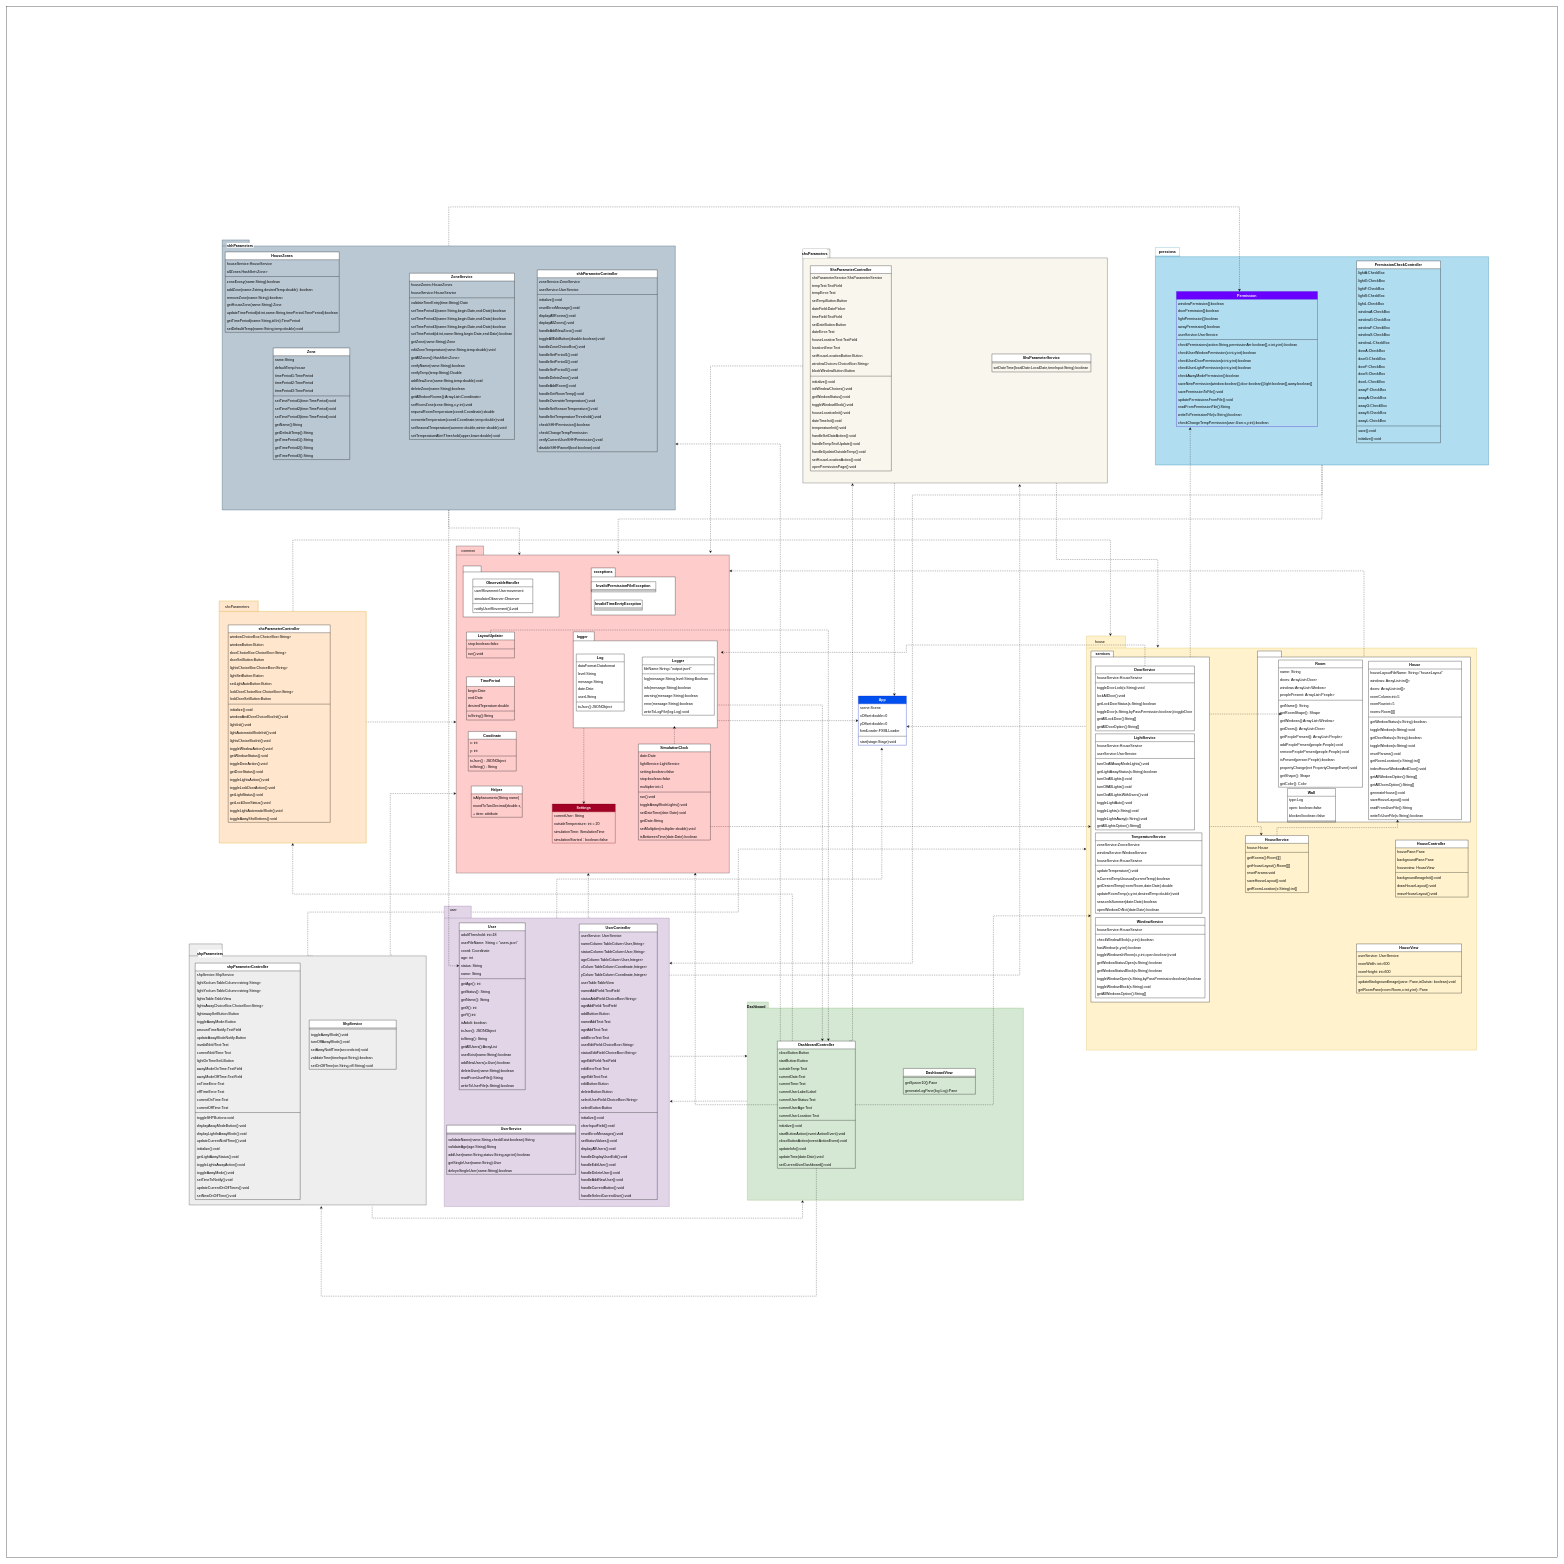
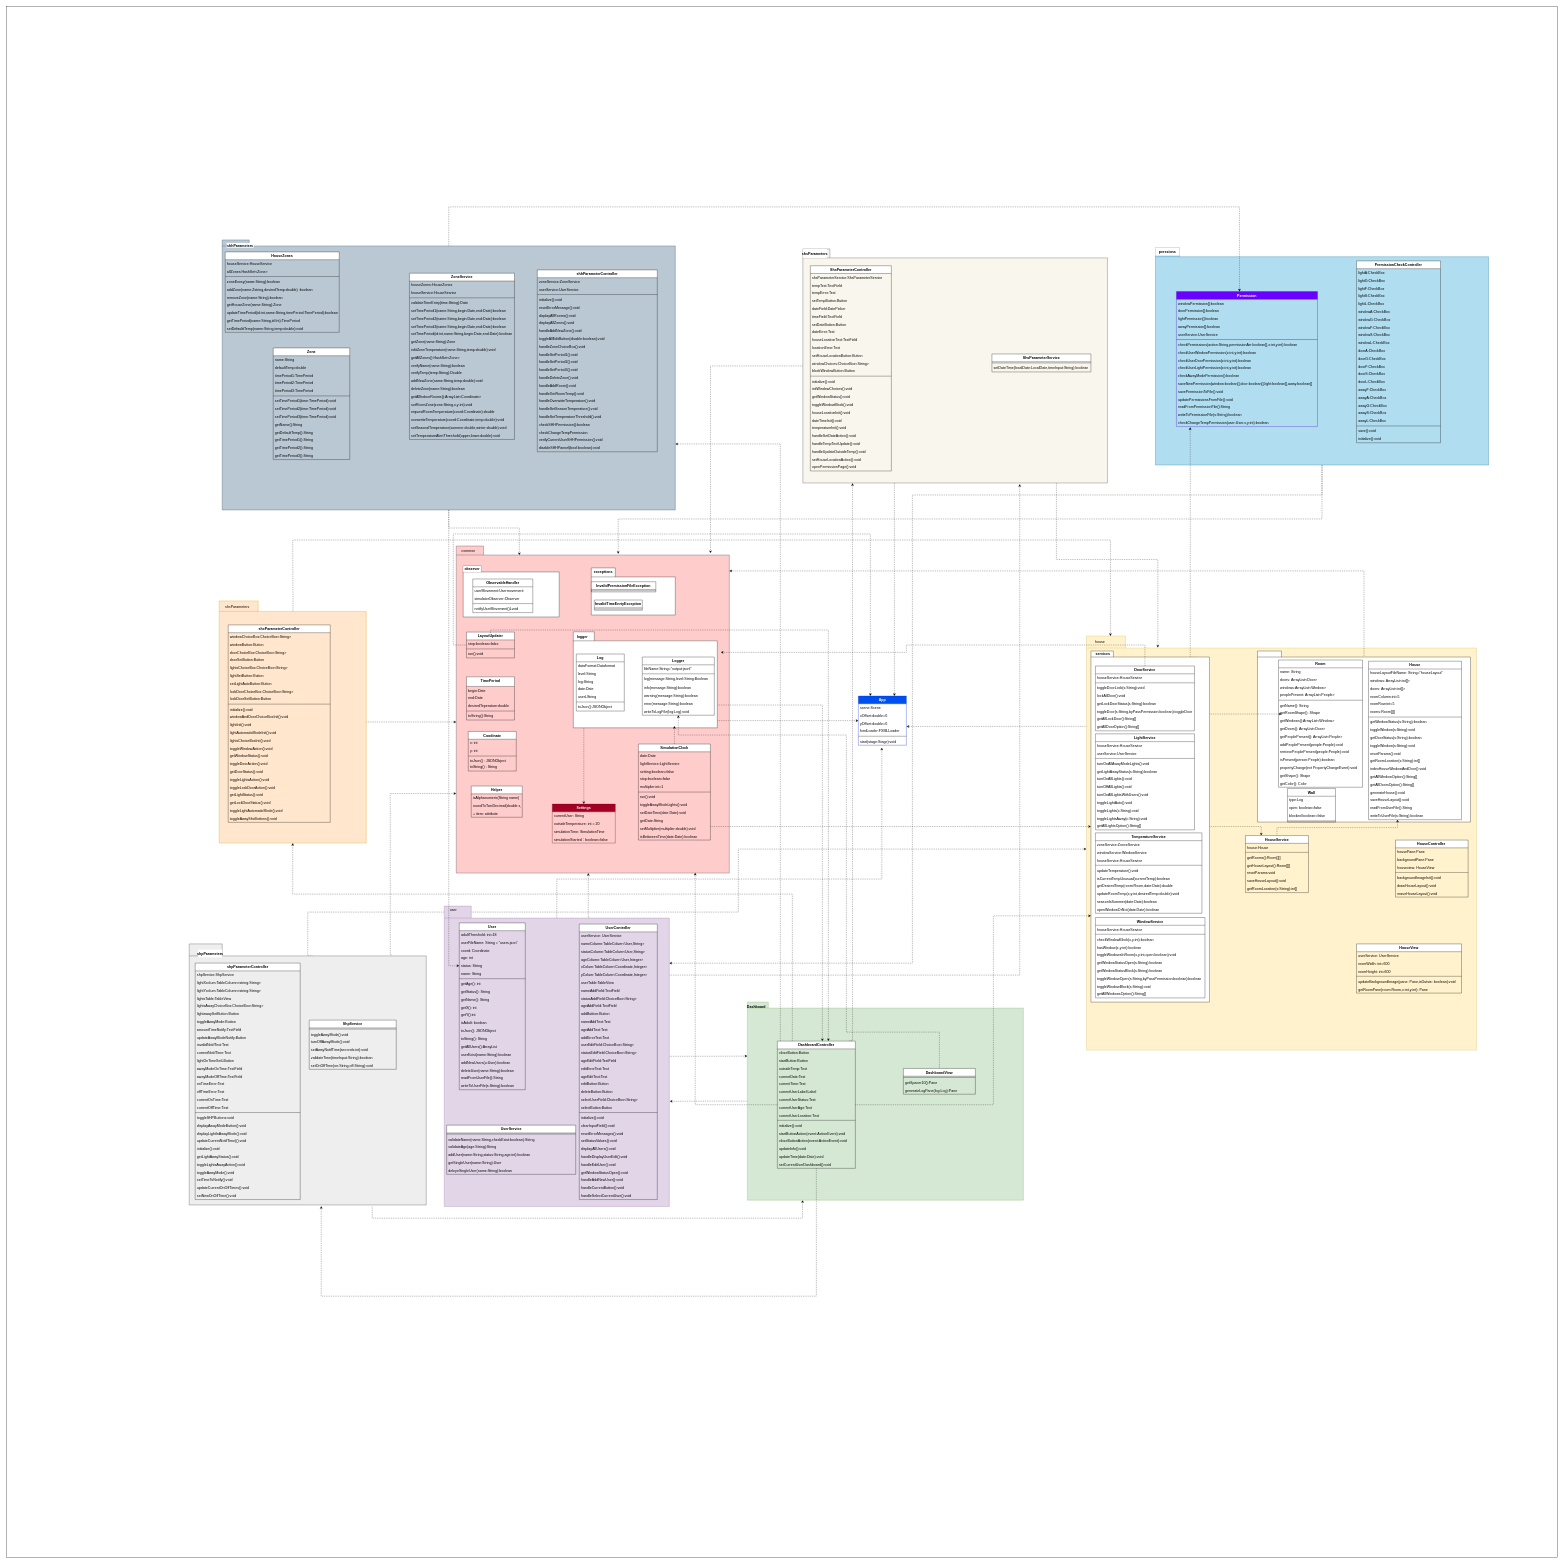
- <mxCell id="481" value="defaultTemp:house" style="text;strokeColor=none;fillColor=none;align=left;verticalAlign=top;spacingLeft=4;spacingRight=4;overflow=hidden;rotatable=0;points=[[0,0.5],[1,0.5]];portConstraint=eastwest;" vertex="1" parent="479"><mxGeometry y="52" width="255" height="26" as="geometry" /></mxCell>
+ <mxCell id="481" value="defaultTemp:double" style="text;strokeColor=none;fillColor=none;align=left;verticalAlign=top;spacingLeft=4;spacingRight=4;overflow=hidden;rotatable=0;points=[[0,0.5],[1,0.5]];portConstraint=eastwest;" vertex="1" parent="479"><mxGeometry y="52" width="255" height="26" as="geometry" /></mxCell>
+ <mxCell id="247" value="observer" style="text;align=center;fontStyle=1;verticalAlign=middle;spacingLeft=3;spacingRight=3;strokeColor=none;rotatable=0;points=[[0,0.5],[1,0.5]];portConstraint=eastwest;fillColor=#ffffff;gradientColor=#ffffff;" vertex="1" parent="1"><mxGeometry x="1543" y="1885.5" width="60" height="20" as="geometry" /></mxCell>
- <mxCell id="217" value="message:String" style="text;strokeColor=none;fillColor=none;align=left;verticalAlign=top;spacingLeft=4;spacingRight=4;overflow=hidden;rotatable=0;points=[[0,0.5],[1,0.5]];portConstraint=eastwest;" vertex="1" parent="214"><mxGeometry y="78" width="160" height="26" as="geometry" /></mxCell>
+ <mxCell id="217" value="log:String" style="text;strokeColor=none;fillColor=none;align=left;verticalAlign=top;spacingLeft=4;spacingRight=4;overflow=hidden;rotatable=0;points=[[0,0.5],[1,0.5]];portConstraint=eastwest;" vertex="1" parent="214"><mxGeometry y="78" width="160" height="26" as="geometry" /></mxCell>
+ <mxCell id="398" style="edgeStyle=orthogonalEdgeStyle;rounded=0;orthogonalLoop=1;jettySize=auto;html=1;entryX=0.25;entryY=0;entryDx=0;entryDy=0;dashed=1;" edge="1" parent="1" source="399" target="110"><mxGeometry relative="1" as="geometry"><Array as="points"><mxPoint x="1510" y="2149" /><mxPoint x="1510" y="1779" /><mxPoint x="2900" y="1779" /></Array></mxGeometry></mxCell>
+ <mxCell id="201" style="edgeStyle=orthogonalEdgeStyle;rounded=0;orthogonalLoop=1;jettySize=auto;html=1;dashed=1;" edge="1" parent="1" source="202" target="213"><mxGeometry relative="1" as="geometry"><Array as="points"><mxPoint x="3130" y="3439" /><mxPoint x="2820" y="3439" /><mxPoint x="2820" y="2449" /><mxPoint x="2260" y="2449" /></Array></mxGeometry></mxCell>
- <mxCell id="106" value="handleDeleteUser():void" style="text;strokeColor=none;fillColor=none;align=left;verticalAlign=top;spacingLeft=4;spacingRight=4;overflow=hidden;rotatable=0;points=[[0,0.5],[1,0.5]];portConstraint=eastwest;" vertex="1" parent="74"><mxGeometry y="814" width="260" height="26" as="geometry" /></mxCell>
+ <mxCell id="106" value="getWindowStatusOpen():void" style="text;strokeColor=none;fillColor=none;align=left;verticalAlign=top;spacingLeft=4;spacingRight=4;overflow=hidden;rotatable=0;points=[[0,0.5],[1,0.5]];portConstraint=eastwest;" vertex="1" parent="74"><mxGeometry y="814" width="260" height="26" as="geometry" /></mxCell>
